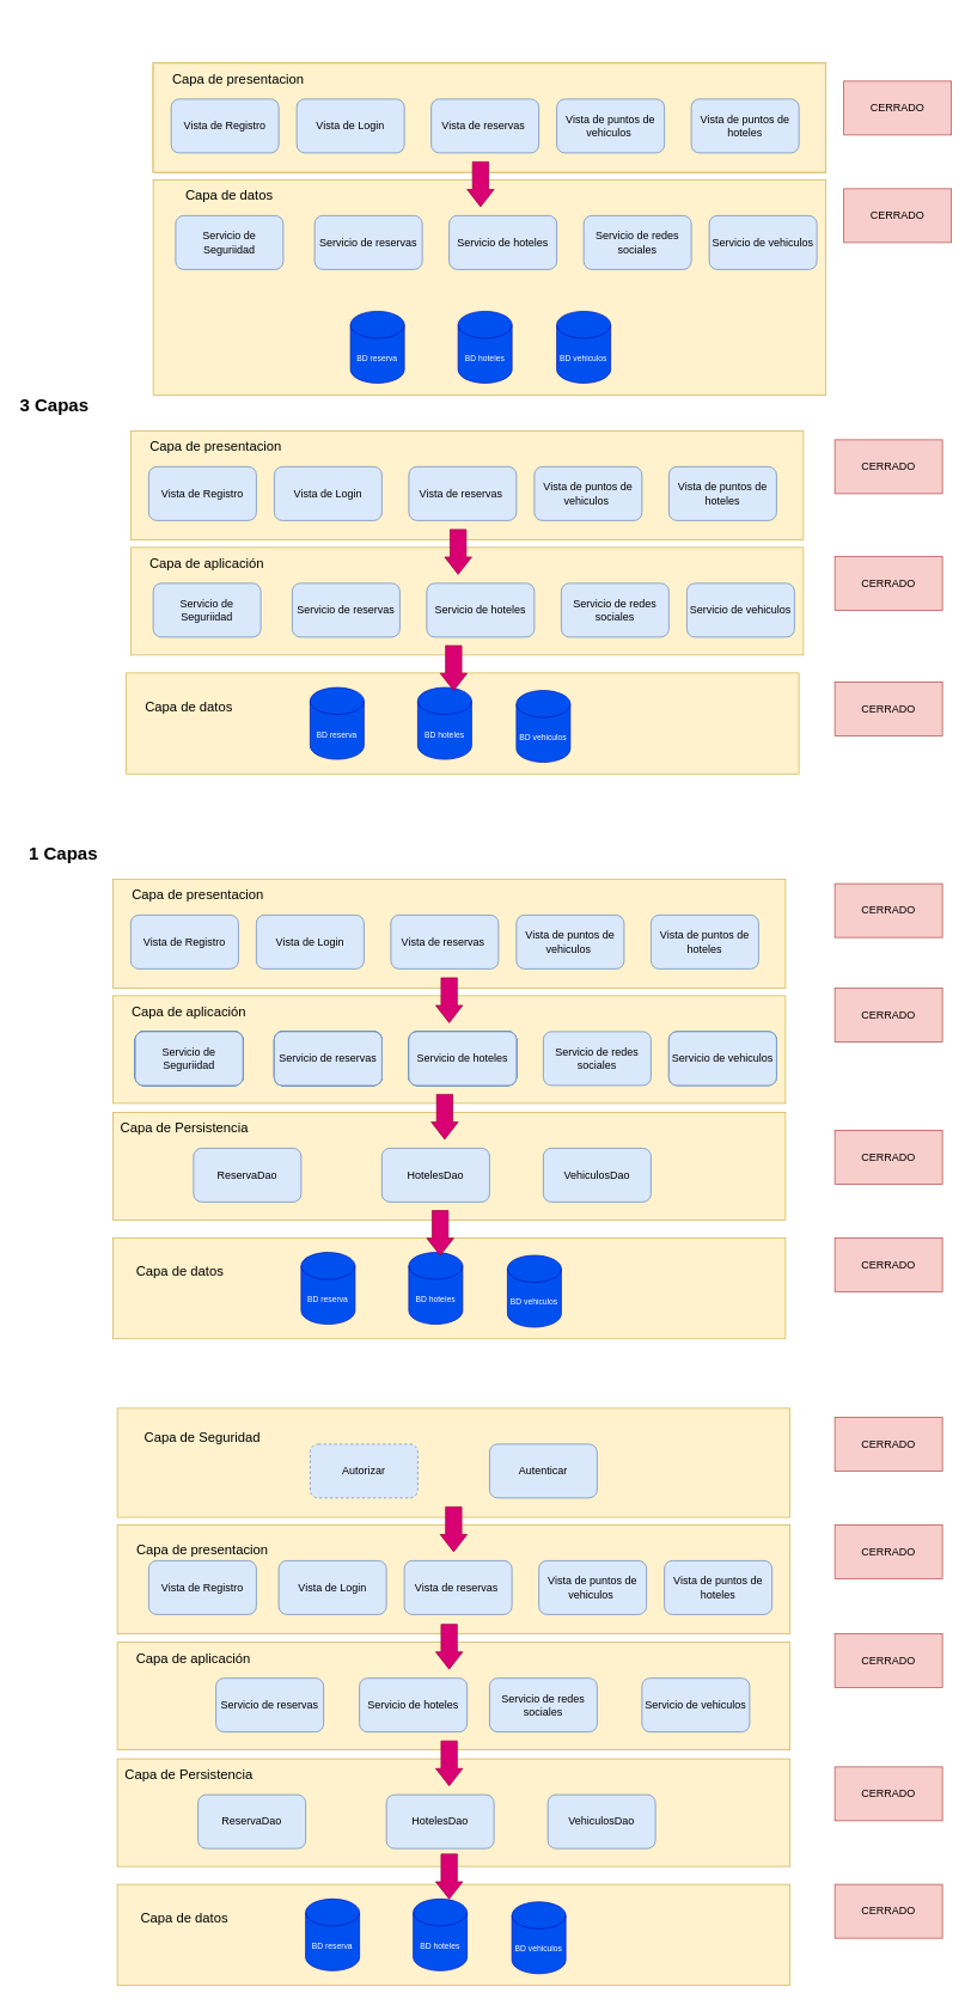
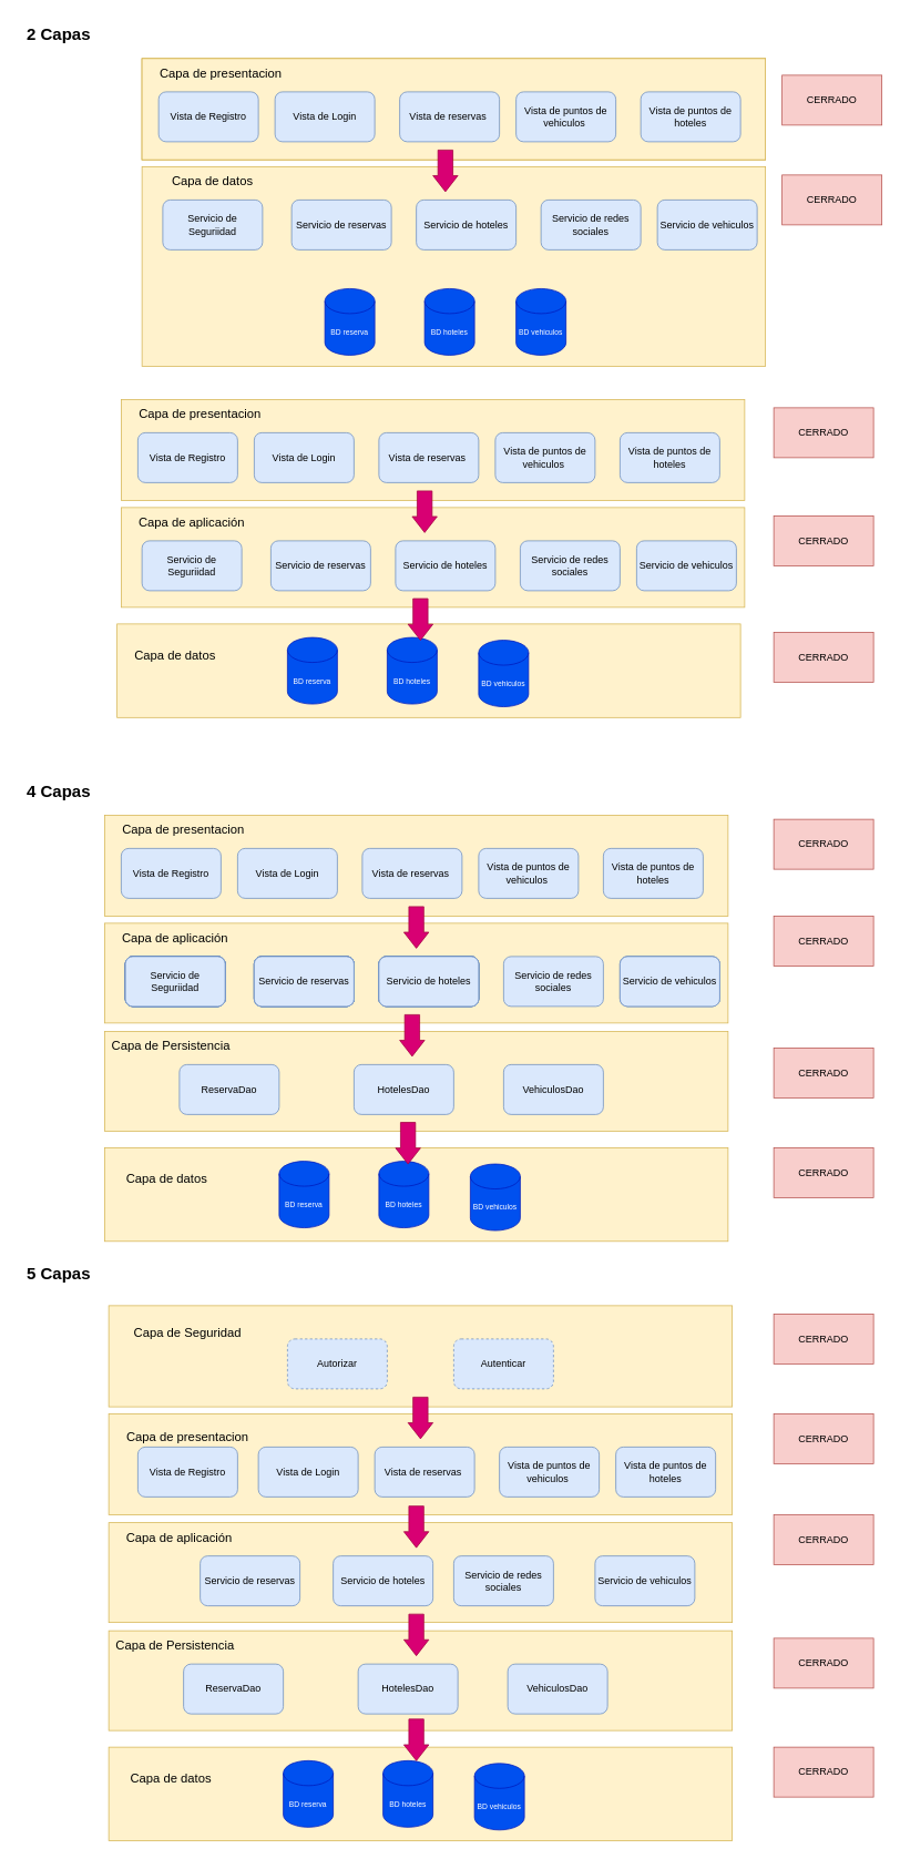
+ <mxCell id="64" value="&lt;b&gt;&lt;font style=&quot;font-size: 20px&quot;&gt;2 Capas&lt;/font&gt;&lt;/b&gt;" style="text;html=1;strokeColor=none;fillColor=none;align=center;verticalAlign=middle;whiteSpace=wrap;rounded=0;strokeWidth=5;" parent="1" vertex="1"><mxGeometry x="30" y="20" width="80" height="40" as="geometry" /></mxCell>
- <mxCell id="91" value="&lt;span style=&quot;font-size: 20px&quot;&gt;&lt;b&gt;3 Capas&lt;/b&gt;&lt;/span&gt;" style="text;html=1;strokeColor=none;fillColor=none;align=center;verticalAlign=middle;whiteSpace=wrap;rounded=0;strokeWidth=5;" parent="1" vertex="1"><mxGeometry x="20" y="430" width="80" height="40" as="geometry" /></mxCell>
- <mxCell id="33" value="&lt;span style=&quot;font-size: 20px&quot;&gt;&lt;b&gt;1 Capas&lt;/b&gt;&lt;/span&gt;" style="text;html=1;strokeColor=none;fillColor=none;align=center;verticalAlign=middle;whiteSpace=wrap;rounded=0;strokeWidth=5;" parent="1" vertex="1"><mxGeometry x="30" y="930" width="80" height="40" as="geometry" /></mxCell>
+ <mxCell id="33" value="&lt;span style=&quot;font-size: 20px&quot;&gt;&lt;b&gt;4 Capas&lt;/b&gt;&lt;/span&gt;" style="text;html=1;strokeColor=none;fillColor=none;align=center;verticalAlign=middle;whiteSpace=wrap;rounded=0;strokeWidth=5;" parent="1" vertex="1"><mxGeometry x="30" y="930" width="80" height="40" as="geometry" /></mxCell>
+ <mxCell id="61" value="&lt;span style=&quot;font-size: 20px&quot;&gt;&lt;b&gt;5 Capas&lt;/b&gt;&lt;/span&gt;" style="text;html=1;strokeColor=none;fillColor=none;align=center;verticalAlign=middle;whiteSpace=wrap;rounded=0;strokeWidth=5;" parent="1" vertex="1"><mxGeometry x="30" y="1510" width="80" height="40" as="geometry" /></mxCell>
- <mxCell id="49" value="Autenticar" style="rounded=1;whiteSpace=wrap;html=1;fillColor=#dae8fc;strokeColor=#6c8ebf;" parent="1" vertex="1"><mxGeometry x="545" y="1610" width="120" height="60" as="geometry" /></mxCell>
+ <mxCell id="49" value="Autenticar" style="rounded=1;whiteSpace=wrap;html=1;fillColor=#dae8fc;strokeColor=#6c8ebf;dashed=1;" parent="1" vertex="1"><mxGeometry x="545" y="1610" width="120" height="60" as="geometry" /></mxCell>
